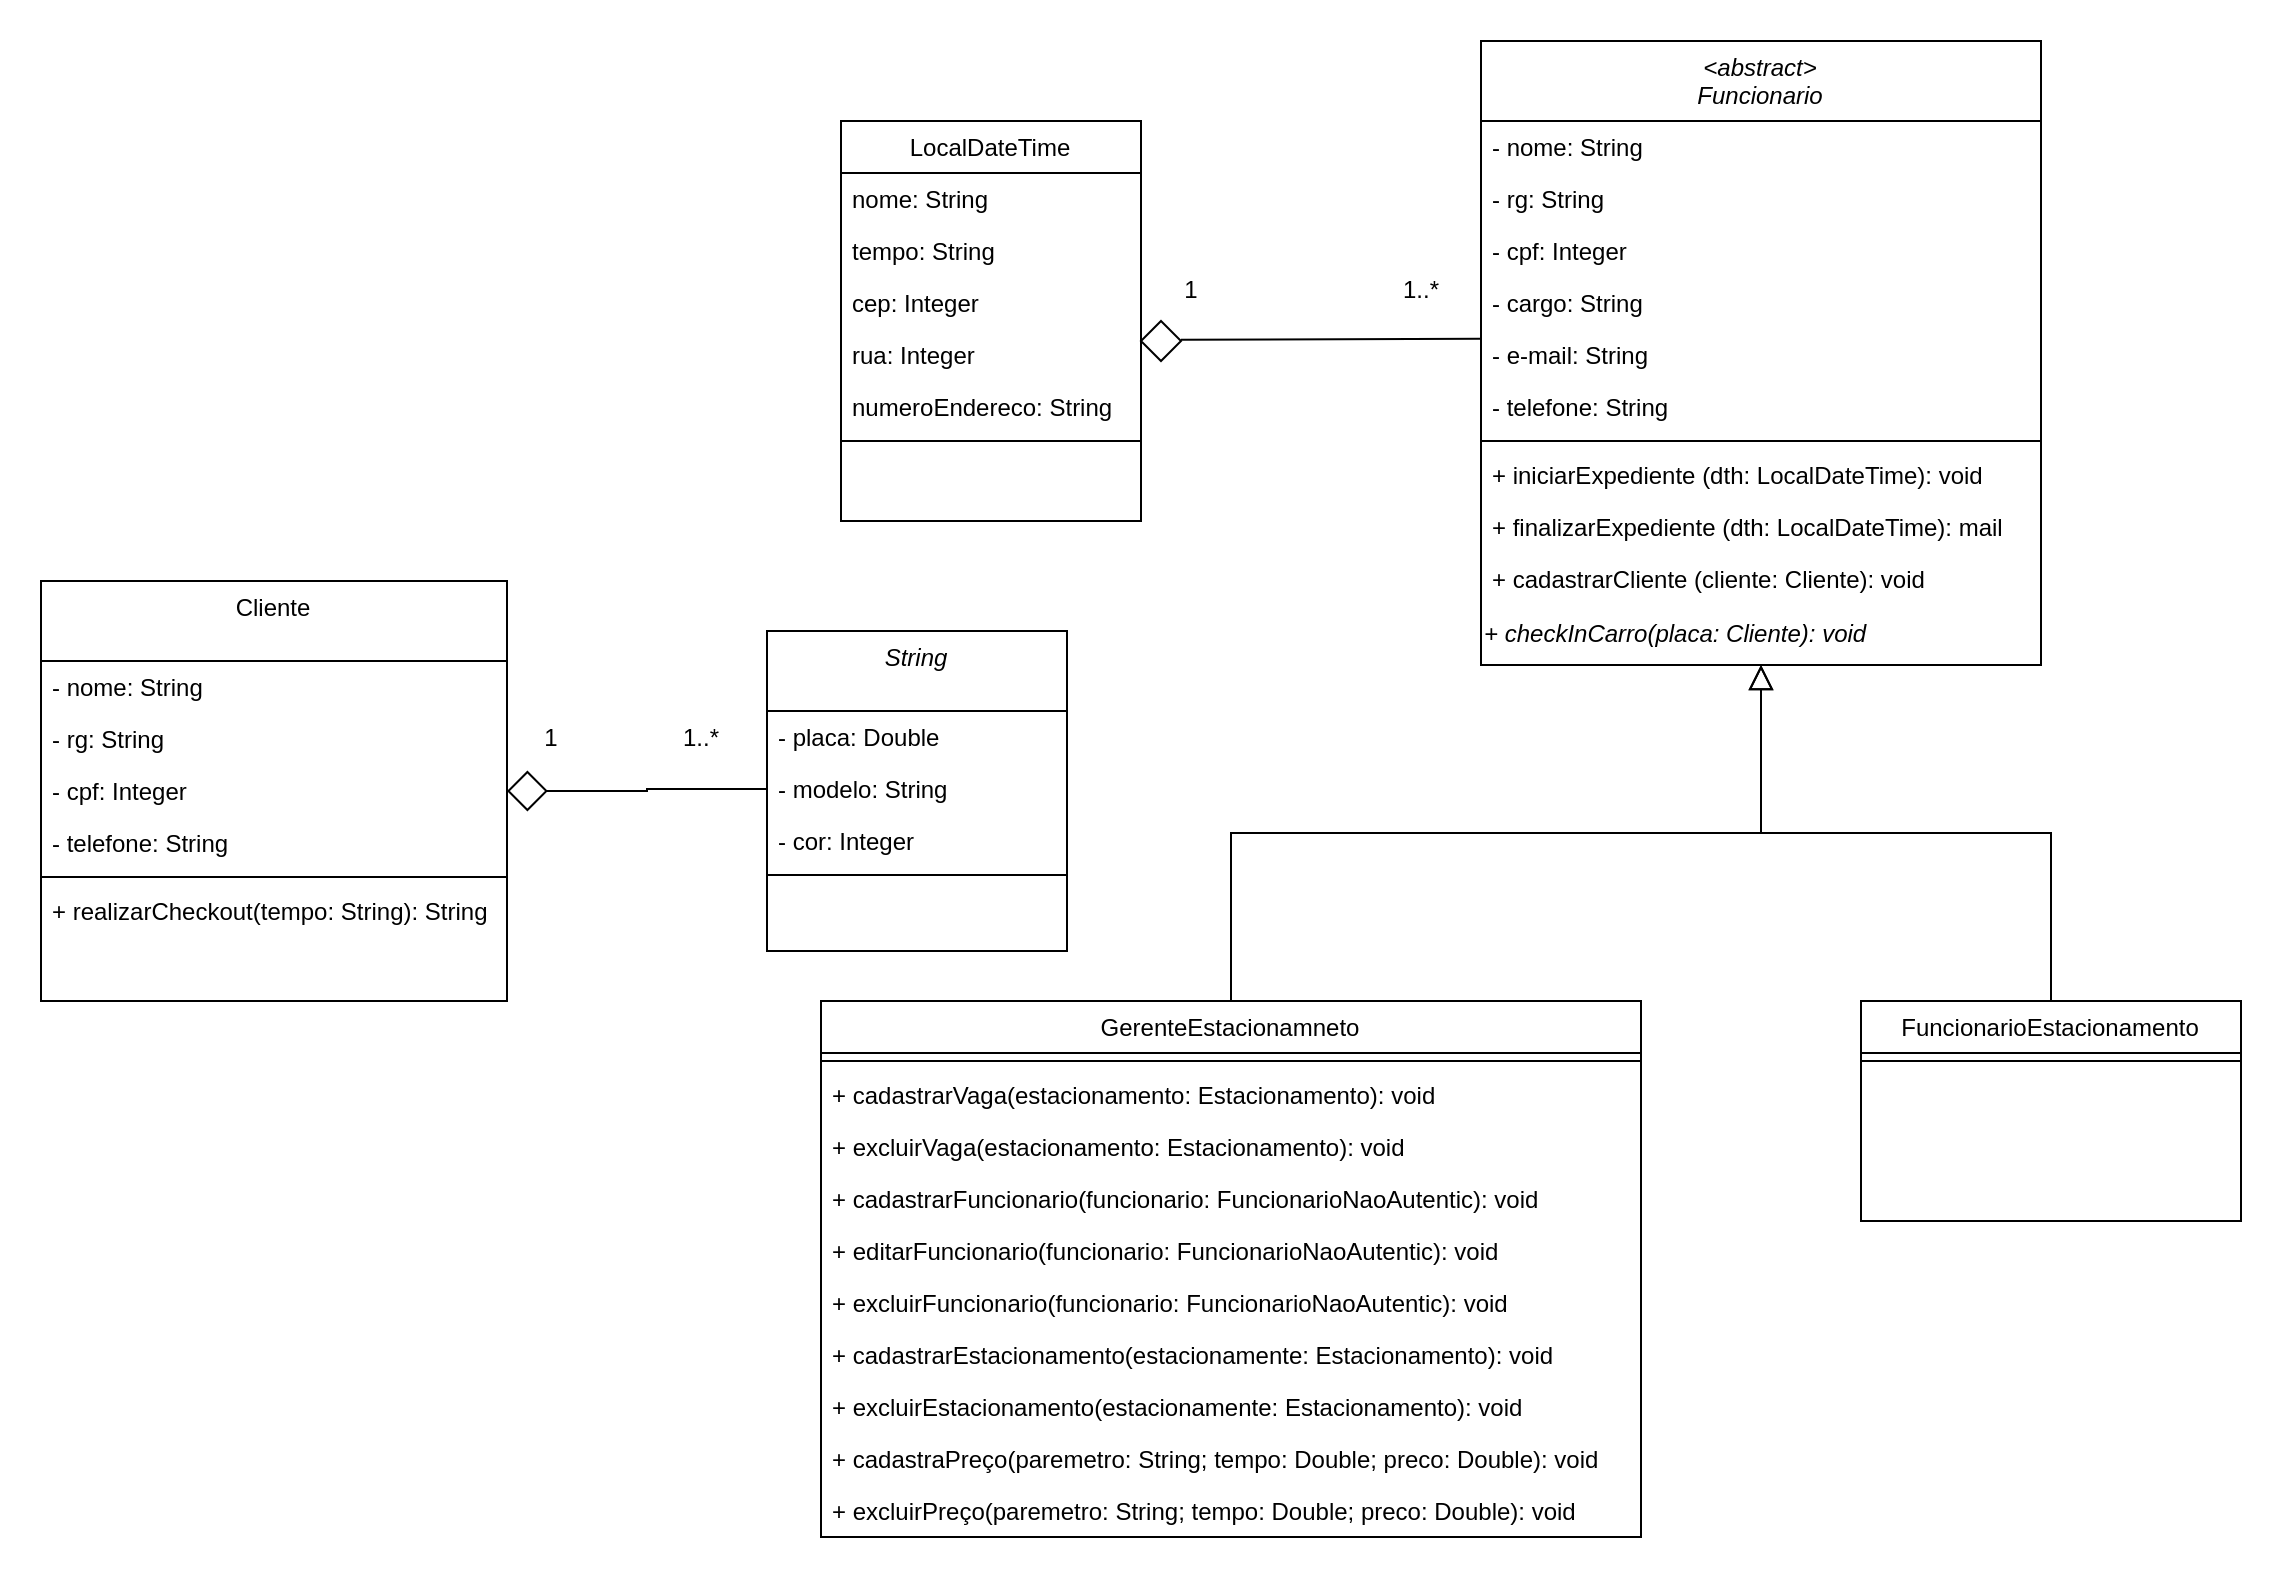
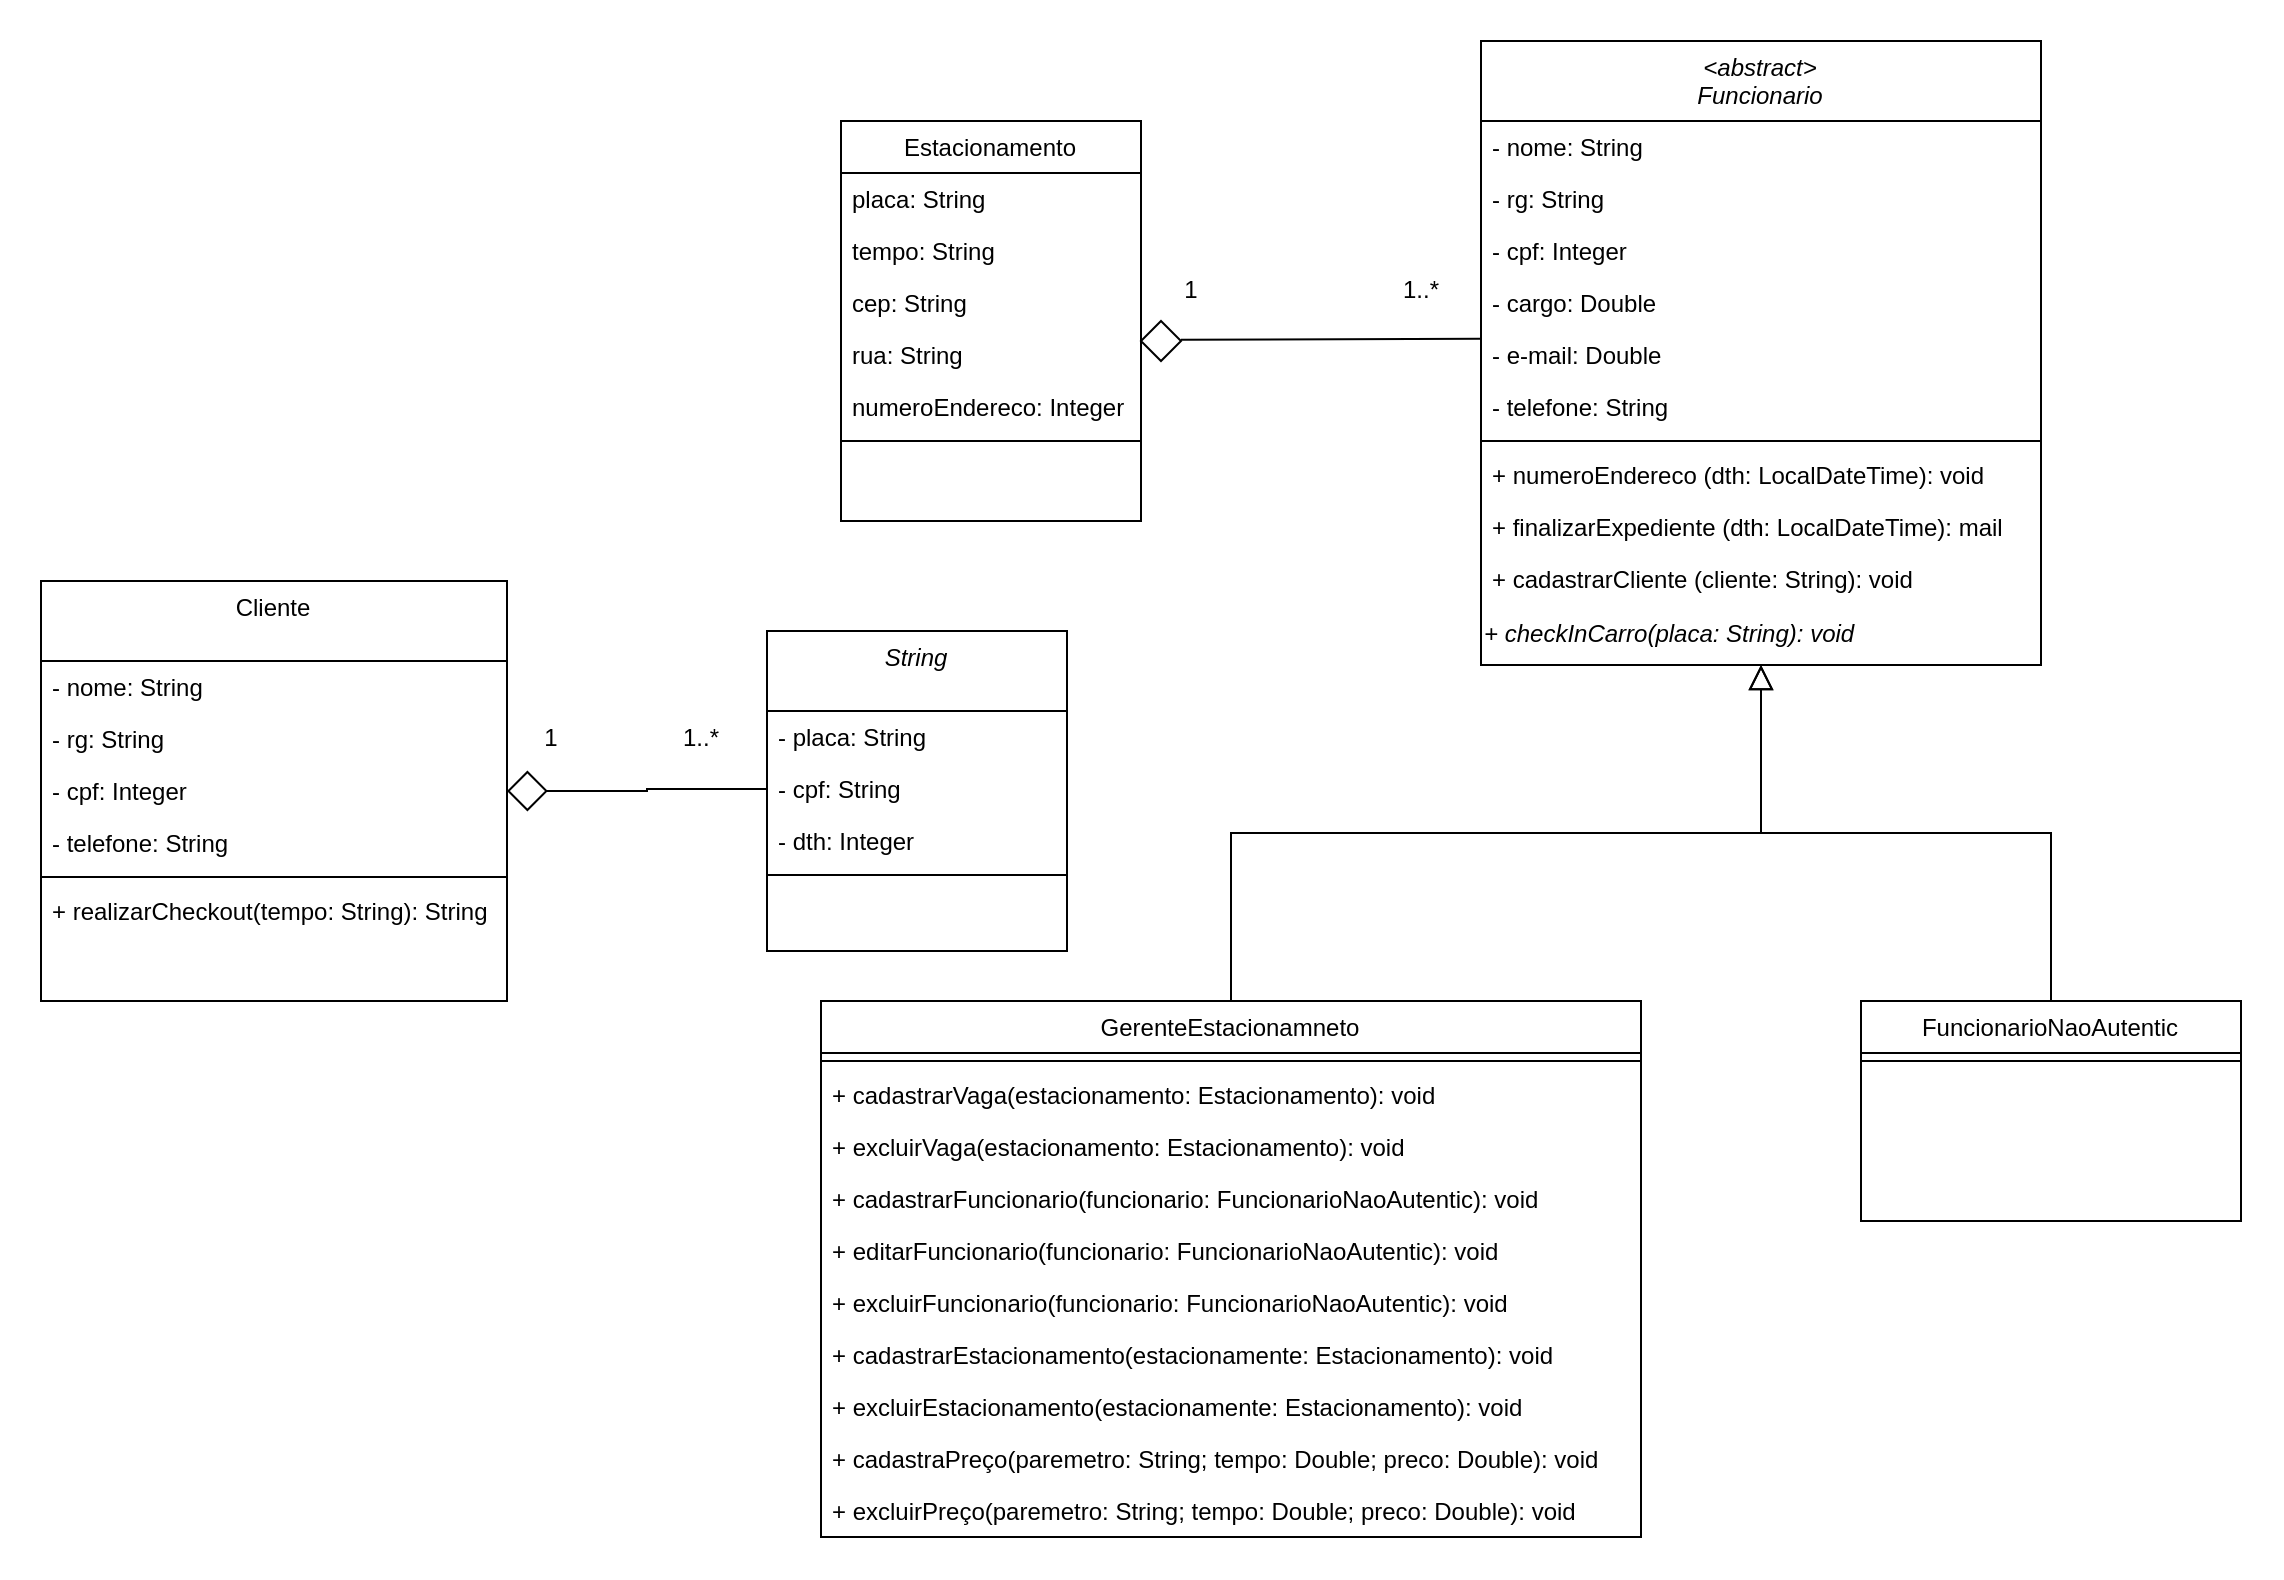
- <mxCell id="29" value="LocalDateTime" style="swimlane;fontStyle=0;align=center;verticalAlign=top;childLayout=stackLayout;horizontal=1;startSize=26;horizontalStack=0;resizeParent=1;resizeLast=0;collapsible=1;marginBottom=0;rounded=0;shadow=0;strokeWidth=1;" parent="1" vertex="1"><mxGeometry x="420" y="60" width="150" height="200" as="geometry"><mxRectangle x="550" y="140" width="160" height="26" as="alternateBounds" /></mxGeometry></mxCell>
+ <mxCell id="29" value="Estacionamento" style="swimlane;fontStyle=0;align=center;verticalAlign=top;childLayout=stackLayout;horizontal=1;startSize=26;horizontalStack=0;resizeParent=1;resizeLast=0;collapsible=1;marginBottom=0;rounded=0;shadow=0;strokeWidth=1;" parent="1" vertex="1"><mxGeometry x="420" y="60" width="150" height="200" as="geometry"><mxRectangle x="550" y="140" width="160" height="26" as="alternateBounds" /></mxGeometry></mxCell>
- <mxCell id="30" value="nome: String" style="text;align=left;verticalAlign=top;spacingLeft=4;spacingRight=4;overflow=hidden;rotatable=0;points=[[0,0.5],[1,0.5]];portConstraint=eastwest;" parent="29" vertex="1"><mxGeometry y="26" width="150" height="26" as="geometry" /></mxCell>
+ <mxCell id="30" value="placa: String" style="text;align=left;verticalAlign=top;spacingLeft=4;spacingRight=4;overflow=hidden;rotatable=0;points=[[0,0.5],[1,0.5]];portConstraint=eastwest;" parent="29" vertex="1"><mxGeometry y="26" width="150" height="26" as="geometry" /></mxCell>
- <mxCell id="32" value="cep: Integer" style="text;align=left;verticalAlign=top;spacingLeft=4;spacingRight=4;overflow=hidden;rotatable=0;points=[[0,0.5],[1,0.5]];portConstraint=eastwest;rounded=0;shadow=0;html=0;" parent="29" vertex="1"><mxGeometry y="78" width="150" height="26" as="geometry" /></mxCell>
+ <mxCell id="32" value="cep: String" style="text;align=left;verticalAlign=top;spacingLeft=4;spacingRight=4;overflow=hidden;rotatable=0;points=[[0,0.5],[1,0.5]];portConstraint=eastwest;rounded=0;shadow=0;html=0;" parent="29" vertex="1"><mxGeometry y="78" width="150" height="26" as="geometry" /></mxCell>
- <mxCell id="6" value="- cargo: String" style="text;align=left;verticalAlign=top;spacingLeft=4;spacingRight=4;overflow=hidden;rotatable=0;points=[[0,0.5],[1,0.5]];portConstraint=eastwest;" parent="2" vertex="1"><mxGeometry y="118" width="280" height="26" as="geometry" /></mxCell>
+ <mxCell id="6" value="- cargo: Double" style="text;align=left;verticalAlign=top;spacingLeft=4;spacingRight=4;overflow=hidden;rotatable=0;points=[[0,0.5],[1,0.5]];portConstraint=eastwest;" parent="2" vertex="1"><mxGeometry y="118" width="280" height="26" as="geometry" /></mxCell>
- <mxCell id="33" value="rua: Integer" style="text;align=left;verticalAlign=top;spacingLeft=4;spacingRight=4;overflow=hidden;rotatable=0;points=[[0,0.5],[1,0.5]];portConstraint=eastwest;rounded=0;shadow=0;html=0;" parent="29" vertex="1"><mxGeometry y="104" width="150" height="26" as="geometry" /></mxCell>
+ <mxCell id="33" value="rua: String" style="text;align=left;verticalAlign=top;spacingLeft=4;spacingRight=4;overflow=hidden;rotatable=0;points=[[0,0.5],[1,0.5]];portConstraint=eastwest;rounded=0;shadow=0;html=0;" parent="29" vertex="1"><mxGeometry y="104" width="150" height="26" as="geometry" /></mxCell>
- <mxCell id="7" value="- e-mail: String" style="text;align=left;verticalAlign=top;spacingLeft=4;spacingRight=4;overflow=hidden;rotatable=0;points=[[0,0.5],[1,0.5]];portConstraint=eastwest;rounded=0;shadow=0;html=0;" parent="2" vertex="1"><mxGeometry y="144" width="280" height="26" as="geometry" /></mxCell>
+ <mxCell id="7" value="- e-mail: Double" style="text;align=left;verticalAlign=top;spacingLeft=4;spacingRight=4;overflow=hidden;rotatable=0;points=[[0,0.5],[1,0.5]];portConstraint=eastwest;rounded=0;shadow=0;html=0;" parent="2" vertex="1"><mxGeometry y="144" width="280" height="26" as="geometry" /></mxCell>
- <mxCell id="34" value="numeroEndereco: String" style="text;align=left;verticalAlign=top;spacingLeft=4;spacingRight=4;overflow=hidden;rotatable=0;points=[[0,0.5],[1,0.5]];portConstraint=eastwest;rounded=0;shadow=0;html=0;" parent="29" vertex="1"><mxGeometry y="130" width="150" height="26" as="geometry" /></mxCell>
+ <mxCell id="34" value="numeroEndereco: Integer" style="text;align=left;verticalAlign=top;spacingLeft=4;spacingRight=4;overflow=hidden;rotatable=0;points=[[0,0.5],[1,0.5]];portConstraint=eastwest;rounded=0;shadow=0;html=0;" parent="29" vertex="1"><mxGeometry y="130" width="150" height="26" as="geometry" /></mxCell>
- <mxCell id="10" value="+ iniciarExpediente (dth: LocalDateTime): void" style="text;align=left;verticalAlign=top;spacingLeft=4;spacingRight=4;overflow=hidden;rotatable=0;points=[[0,0.5],[1,0.5]];portConstraint=eastwest;" parent="2" vertex="1"><mxGeometry y="204" width="280" height="26" as="geometry" /></mxCell>
+ <mxCell id="10" value="+ numeroEndereco (dth: LocalDateTime): void" style="text;align=left;verticalAlign=top;spacingLeft=4;spacingRight=4;overflow=hidden;rotatable=0;points=[[0,0.5],[1,0.5]];portConstraint=eastwest;" parent="2" vertex="1"><mxGeometry y="204" width="280" height="26" as="geometry" /></mxCell>
- <mxCell id="12" value="+ cadastrarCliente (cliente: Cliente): void" style="text;align=left;verticalAlign=top;spacingLeft=4;spacingRight=4;overflow=hidden;rotatable=0;points=[[0,0.5],[1,0.5]];portConstraint=eastwest;" parent="2" vertex="1"><mxGeometry y="256" width="280" height="26" as="geometry" /></mxCell>
+ <mxCell id="12" value="+ cadastrarCliente (cliente: String): void" style="text;align=left;verticalAlign=top;spacingLeft=4;spacingRight=4;overflow=hidden;rotatable=0;points=[[0,0.5],[1,0.5]];portConstraint=eastwest;" parent="2" vertex="1"><mxGeometry y="256" width="280" height="26" as="geometry" /></mxCell>
- <mxCell id="13" value="&lt;i&gt;+ checkInCarro(placa: Cliente): void&lt;/i&gt;" style="text;html=1;align=left;verticalAlign=middle;resizable=0;points=[];autosize=1;strokeColor=none;fillColor=none;" parent="2" vertex="1"><mxGeometry y="282" width="280" height="30" as="geometry" /></mxCell>
+ <mxCell id="13" value="&lt;i&gt;+ checkInCarro(placa: String): void&lt;/i&gt;" style="text;html=1;align=left;verticalAlign=middle;resizable=0;points=[];autosize=1;strokeColor=none;fillColor=none;" parent="2" vertex="1"><mxGeometry y="282" width="280" height="30" as="geometry" /></mxCell>
- <mxCell id="44" value="- placa: Double&#10;" style="text;align=left;verticalAlign=top;spacingLeft=4;spacingRight=4;overflow=hidden;rotatable=0;points=[[0,0.5],[1,0.5]];portConstraint=eastwest;" parent="43" vertex="1"><mxGeometry y="40" width="150" height="26" as="geometry" /></mxCell>
+ <mxCell id="44" value="- placa: String&#10;" style="text;align=left;verticalAlign=top;spacingLeft=4;spacingRight=4;overflow=hidden;rotatable=0;points=[[0,0.5],[1,0.5]];portConstraint=eastwest;" parent="43" vertex="1"><mxGeometry y="40" width="150" height="26" as="geometry" /></mxCell>
- <mxCell id="45" value="- modelo: String" style="text;align=left;verticalAlign=top;spacingLeft=4;spacingRight=4;overflow=hidden;rotatable=0;points=[[0,0.5],[1,0.5]];portConstraint=eastwest;rounded=0;shadow=0;html=0;" parent="43" vertex="1"><mxGeometry y="66" width="150" height="26" as="geometry" /></mxCell>
+ <mxCell id="45" value="- cpf: String" style="text;align=left;verticalAlign=top;spacingLeft=4;spacingRight=4;overflow=hidden;rotatable=0;points=[[0,0.5],[1,0.5]];portConstraint=eastwest;rounded=0;shadow=0;html=0;" parent="43" vertex="1"><mxGeometry y="66" width="150" height="26" as="geometry" /></mxCell>
- <mxCell id="46" value="- cor: Integer" style="text;align=left;verticalAlign=top;spacingLeft=4;spacingRight=4;overflow=hidden;rotatable=0;points=[[0,0.5],[1,0.5]];portConstraint=eastwest;" parent="43" vertex="1"><mxGeometry y="92" width="150" height="26" as="geometry" /></mxCell>
+ <mxCell id="46" value="- dth: Integer" style="text;align=left;verticalAlign=top;spacingLeft=4;spacingRight=4;overflow=hidden;rotatable=0;points=[[0,0.5],[1,0.5]];portConstraint=eastwest;" parent="43" vertex="1"><mxGeometry y="92" width="150" height="26" as="geometry" /></mxCell>
- <mxCell id="26" value="FuncionarioEstacionamento" style="swimlane;fontStyle=0;align=center;verticalAlign=top;childLayout=stackLayout;horizontal=1;startSize=26;horizontalStack=0;resizeParent=1;resizeLast=0;collapsible=1;marginBottom=0;rounded=0;shadow=0;strokeWidth=1;" parent="1" vertex="1"><mxGeometry x="930" y="500" width="190" height="110" as="geometry"><mxRectangle x="340" y="380" width="170" height="26" as="alternateBounds" /></mxGeometry></mxCell>
+ <mxCell id="26" value="FuncionarioNaoAutentic" style="swimlane;fontStyle=0;align=center;verticalAlign=top;childLayout=stackLayout;horizontal=1;startSize=26;horizontalStack=0;resizeParent=1;resizeLast=0;collapsible=1;marginBottom=0;rounded=0;shadow=0;strokeWidth=1;" parent="1" vertex="1"><mxGeometry x="930" y="500" width="190" height="110" as="geometry"><mxRectangle x="340" y="380" width="170" height="26" as="alternateBounds" /></mxGeometry></mxCell>
